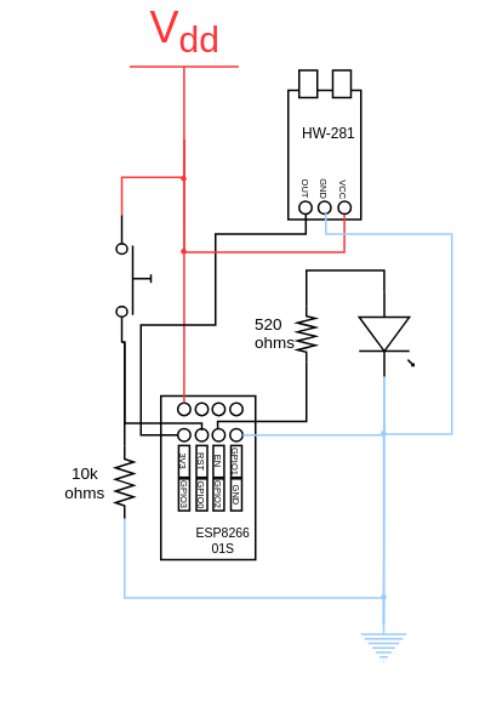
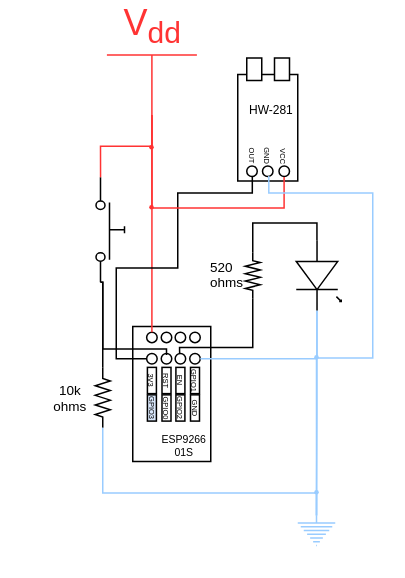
- <mxCell id="28" value="GPIO3" style="whiteSpace=wrap;html=1;fontSize=5;direction=east;rotation=90;verticalAlign=middle;strokeWidth=1;spacing=2;spacingBottom=2;" parent="11" vertex="1"><mxGeometry x="4.02" y="51.31" width="17.5" height="6" as="geometry" /></mxCell>
+ <mxCell id="28" value="GPIO3" style="whiteSpace=wrap;html=1;fontSize=5;direction=east;rotation=90;verticalAlign=middle;strokeWidth=1;spacing=2;spacingBottom=2;fillColor=#dae8fc;" parent="11" vertex="1"><mxGeometry x="4.02" y="51.31" width="17.5" height="6" as="geometry" /></mxCell>
- <mxCell id="29" value="ESP8266&lt;br style=&quot;font-size: 7px;&quot;&gt;01S" style="text;html=1;align=center;verticalAlign=middle;resizable=0;points=[];autosize=1;strokeColor=none;fillColor=none;fontSize=7;" parent="11" vertex="1"><mxGeometry x="9.27" y="65" width="50" height="30" as="geometry" /></mxCell>
+ <mxCell id="29" value="ESP9266&lt;br style=&quot;font-size: 7px;&quot;&gt;01S" style="text;html=1;align=center;verticalAlign=middle;resizable=0;points=[];autosize=1;strokeColor=none;fillColor=none;fontSize=7;" parent="11" vertex="1"><mxGeometry x="9.27" y="65" width="50" height="30" as="geometry" /></mxCell>
